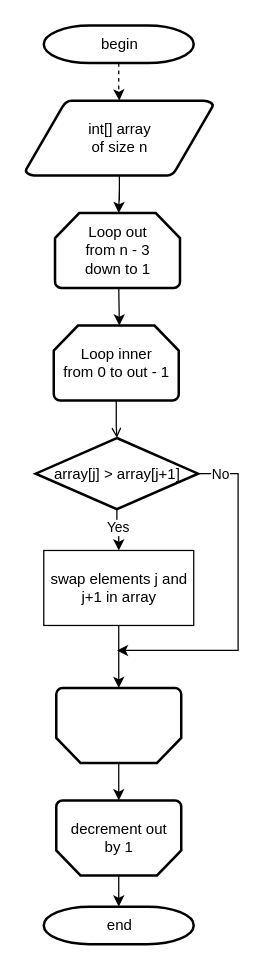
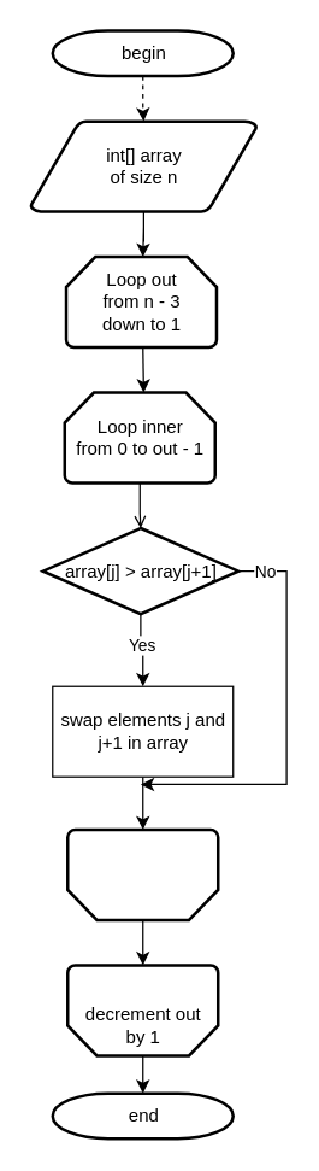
- <mxCell id="22" value="swap elements j and j+1 in array" style="rounded=0;whiteSpace=wrap;html=1;" parent="1" vertex="1"><mxGeometry x="34.5" y="440" width="120" height="60" as="geometry" /></mxCell>
+ <mxCell id="22" value="swap elements j and j+1 in array" style="rounded=0;whiteSpace=wrap;html=1;" parent="1" vertex="1"><mxGeometry x="34.5" y="455" width="120" height="60" as="geometry" /></mxCell>
- <mxCell id="11" value="&lt;span style=&quot;background-color: rgb(255 , 255 , 255)&quot;&gt;decrement out by 1&lt;/span&gt;" style="text;html=1;strokeColor=none;fillColor=none;align=center;verticalAlign=middle;whiteSpace=wrap;rounded=0;" parent="1" vertex="1"><mxGeometry x="49.5" y="660" width="90" height="20" as="geometry" /></mxCell>
+ <mxCell id="11" value="&lt;span style=&quot;background-color: rgb(255 , 255 , 255)&quot;&gt;decrement out by 1&lt;/span&gt;" style="text;html=1;strokeColor=none;fillColor=none;align=center;verticalAlign=middle;whiteSpace=wrap;rounded=0;" parent="1" vertex="1"><mxGeometry x="49.5" y="670" width="90" height="20" as="geometry" /></mxCell>
